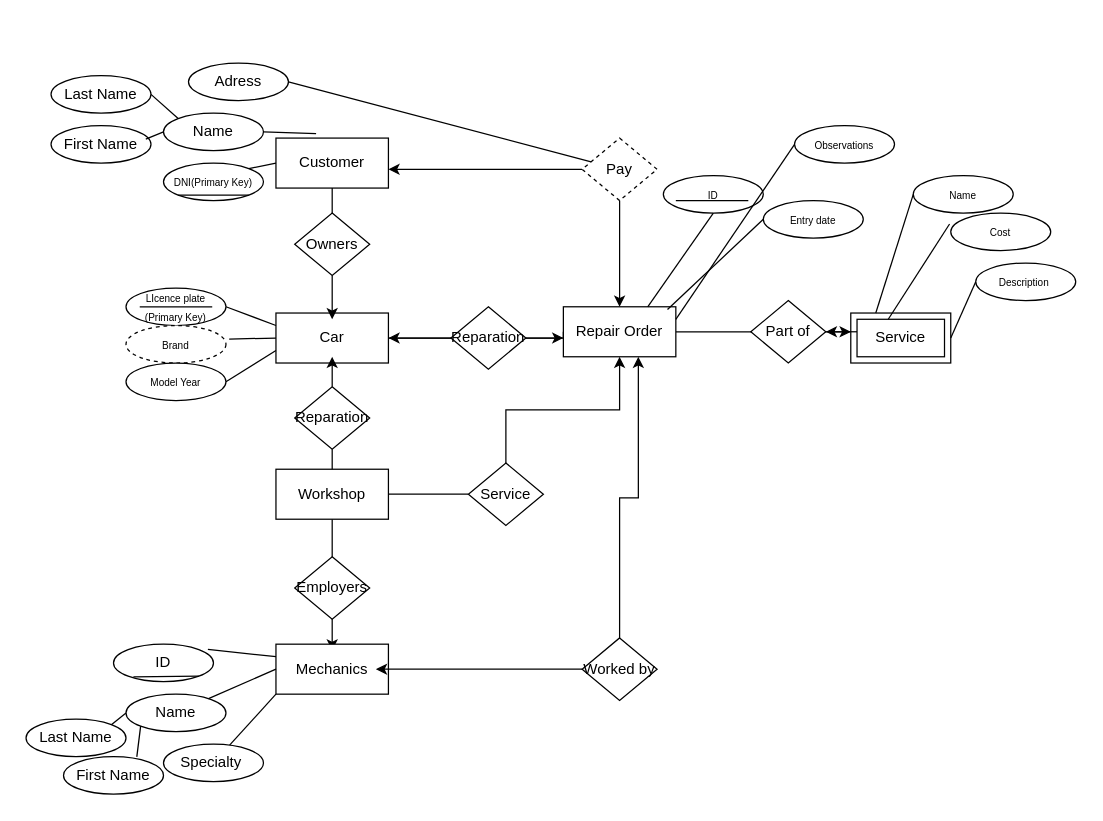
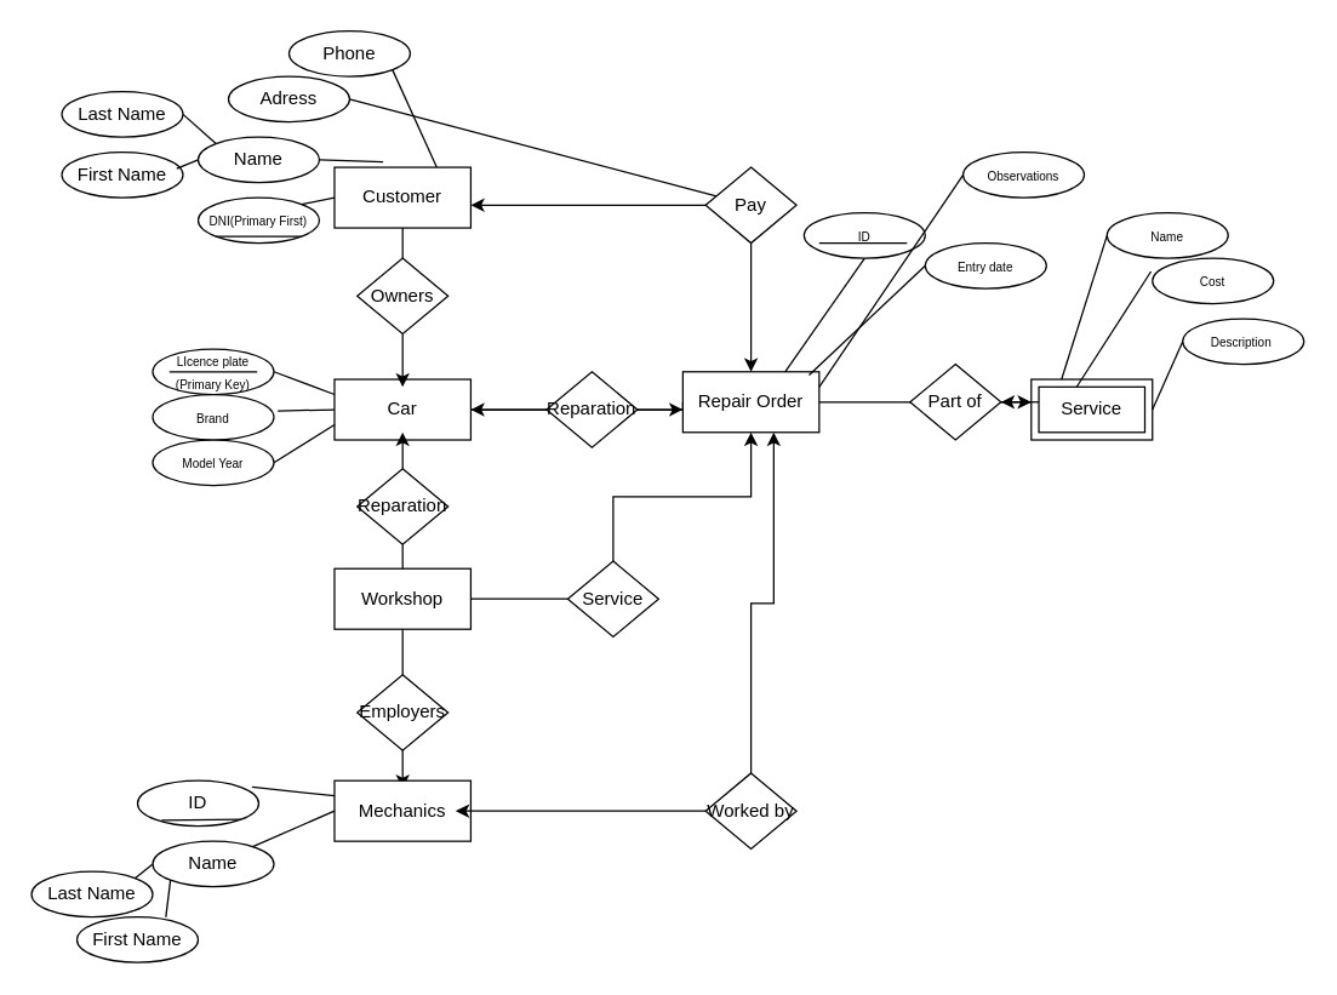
+ <mxCell id="6" value="Phone" style="ellipse;whiteSpace=wrap;html=1;" vertex="1" parent="1"><mxGeometry x="190" y="20" width="80" height="30" as="geometry" /></mxCell>
+ <mxCell id="33" value="" style="endArrow=none;html=1;rounded=0;exitX=1;exitY=1;exitDx=0;exitDy=0;entryX=0.75;entryY=0;entryDx=0;entryDy=0;" edge="1" parent="1" source="6" target="2"><mxGeometry width="50" height="50" relative="1" as="geometry"><mxPoint x="275" y="180" as="sourcePoint" /><mxPoint x="280" y="105" as="targetPoint" /></mxGeometry></mxCell>
- <mxCell id="22" value="Pay" style="rhombus;whiteSpace=wrap;html=1;dashed=1;" vertex="1" parent="1"><mxGeometry x="465" y="110" width="60" height="50" as="geometry" /></mxCell>
+ <mxCell id="22" value="Pay" style="rhombus;whiteSpace=wrap;html=1;" vertex="1" parent="1"><mxGeometry x="465" y="110" width="60" height="50" as="geometry" /></mxCell>
- <mxCell id="3" value="&lt;font style=&quot;font-size: 8px;&quot;&gt;DNI(Primary Key)&lt;/font&gt;" style="ellipse;whiteSpace=wrap;html=1;" vertex="1" parent="1"><mxGeometry x="130" y="130" width="80" height="30" as="geometry" /></mxCell>
+ <mxCell id="3" value="&lt;font style=&quot;font-size: 8px;&quot;&gt;DNI(Primary First)&lt;/font&gt;" style="ellipse;whiteSpace=wrap;html=1;" vertex="1" parent="1"><mxGeometry x="130" y="130" width="80" height="30" as="geometry" /></mxCell>
- <mxCell id="14" value="&lt;span style=&quot;font-size: 8px;&quot;&gt;Brand&lt;/span&gt;" style="ellipse;whiteSpace=wrap;html=1;dashed=1;" vertex="1" parent="1"><mxGeometry x="100" y="260" width="80" height="30" as="geometry" /></mxCell>
+ <mxCell id="14" value="&lt;span style=&quot;font-size: 8px;&quot;&gt;Brand&lt;/span&gt;" style="ellipse;whiteSpace=wrap;html=1;" vertex="1" parent="1"><mxGeometry x="100" y="260" width="80" height="30" as="geometry" /></mxCell>
- <mxCell id="59" value="" style="endArrow=none;html=1;rounded=0;entryX=0;entryY=1;entryDx=0;entryDy=0;" edge="1" parent="1" source="54" target="51"><mxGeometry width="50" height="50" relative="1" as="geometry"><mxPoint x="176" y="569" as="sourcePoint" /><mxPoint x="230" y="545" as="targetPoint" /></mxGeometry></mxCell>
- <mxCell id="54" value="Specialty&amp;nbsp;" style="ellipse;whiteSpace=wrap;html=1;" vertex="1" parent="1"><mxGeometry x="130" y="595" width="80" height="30" as="geometry" /></mxCell>
